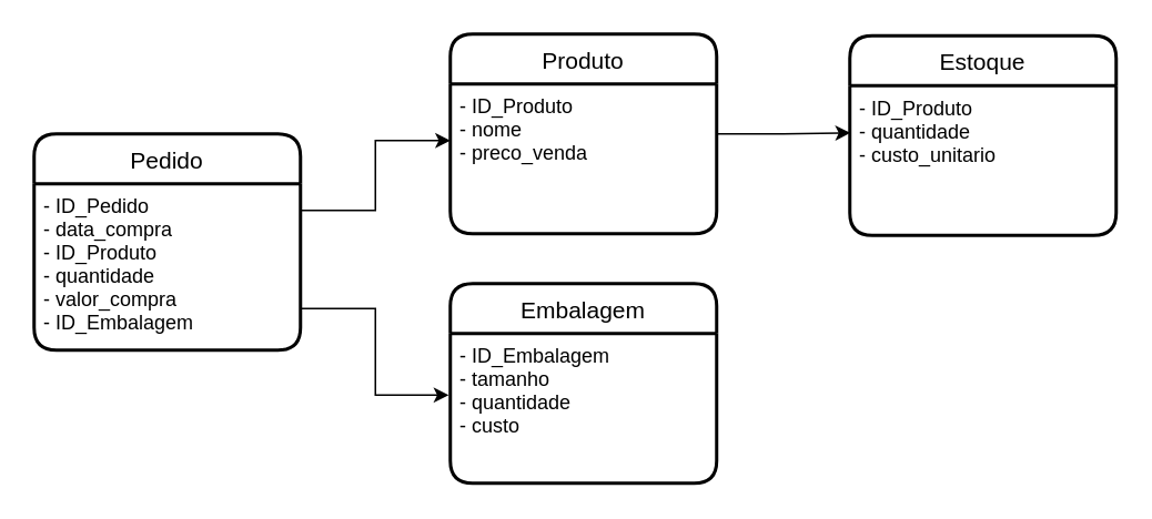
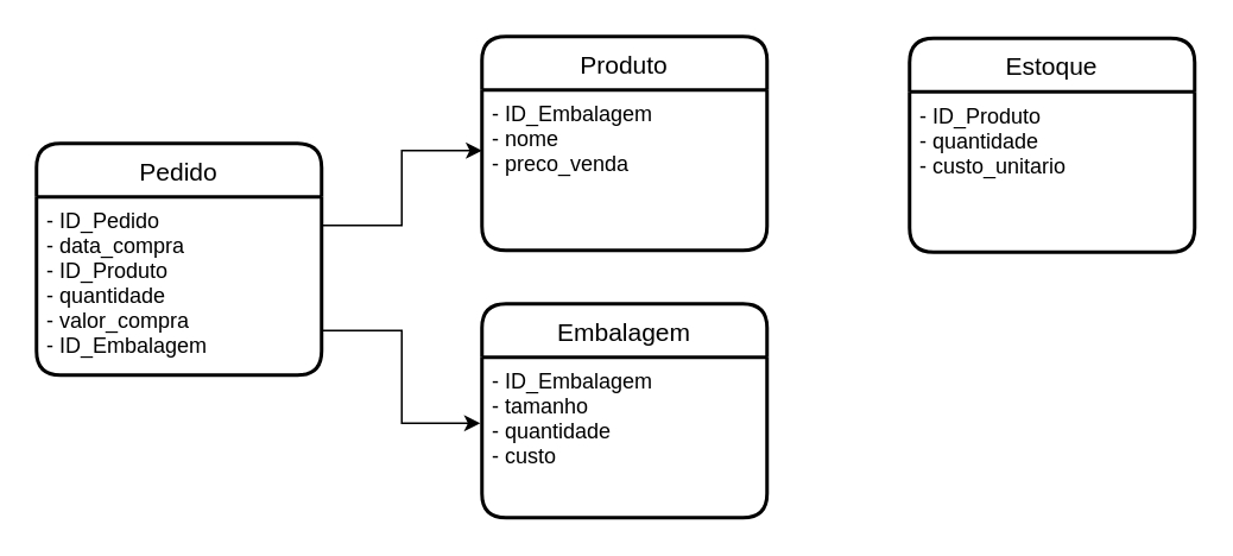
- <mxCell id="7" value="- ID_Produto&#10;- nome&#10;- preco_venda&#10;" style="align=left;strokeColor=none;fillColor=none;spacingLeft=4;fontSize=12;verticalAlign=top;resizable=0;rotatable=0;part=1;" vertex="1" parent="6"><mxGeometry y="30" width="160" height="90" as="geometry" /></mxCell>
+ <mxCell id="7" value="- ID_Embalagem&#10;- nome&#10;- preco_venda&#10;" style="align=left;strokeColor=none;fillColor=none;spacingLeft=4;fontSize=12;verticalAlign=top;resizable=0;rotatable=0;part=1;" vertex="1" parent="6"><mxGeometry y="30" width="160" height="90" as="geometry" /></mxCell>
- <mxCell id="5" style="edgeStyle=orthogonalEdgeStyle;rounded=0;orthogonalLoop=1;jettySize=auto;html=1;entryX=0.002;entryY=0.315;entryDx=0;entryDy=0;entryPerimeter=0;" edge="1" parent="1" source="6" target="13"><mxGeometry relative="1" as="geometry" /></mxCell>
